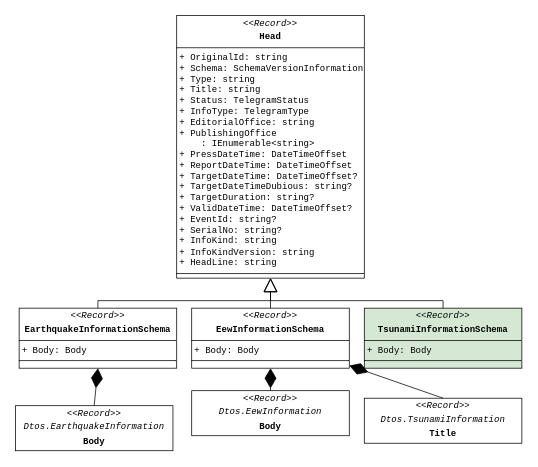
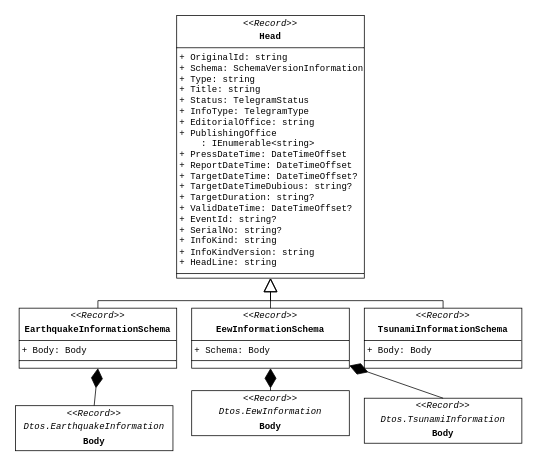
- <mxCell id="5" value="&lt;p style=&quot;margin:0px;margin-top:4px;text-align:center;&quot;&gt;&lt;i&gt;&amp;lt;&amp;lt;Record&amp;gt;&amp;gt;&lt;/i&gt;&lt;/p&gt;&lt;p style=&quot;margin:0px;margin-top:4px;text-align:center;&quot;&gt;&lt;b&gt;EewInformationSchema&lt;/b&gt;&lt;/p&gt;&lt;hr size=&quot;1&quot; style=&quot;border-style:solid;&quot;&gt;&lt;p style=&quot;margin: 0px 0px 0px 4px;&quot;&gt;+ Body: Body&lt;br&gt;&lt;/p&gt;&lt;hr size=&quot;1&quot; style=&quot;border-style:solid;&quot;&gt;&lt;p style=&quot;margin:0px;margin-left:4px;&quot;&gt;&lt;br&gt;&lt;/p&gt;&lt;p style=&quot;margin:0px;margin-left:4px;&quot;&gt;&lt;br&gt;&lt;/p&gt;" style="verticalAlign=top;align=left;overflow=fill;html=1;whiteSpace=wrap;fontFamily=Courier New;" parent="1" vertex="1"><mxGeometry x="255" y="410" width="210" height="80" as="geometry" /></mxCell>
+ <mxCell id="5" value="&lt;p style=&quot;margin:0px;margin-top:4px;text-align:center;&quot;&gt;&lt;i&gt;&amp;lt;&amp;lt;Record&amp;gt;&amp;gt;&lt;/i&gt;&lt;/p&gt;&lt;p style=&quot;margin:0px;margin-top:4px;text-align:center;&quot;&gt;&lt;b&gt;EewInformationSchema&lt;/b&gt;&lt;/p&gt;&lt;hr size=&quot;1&quot; style=&quot;border-style:solid;&quot;&gt;&lt;p style=&quot;margin: 0px 0px 0px 4px;&quot;&gt;+ Schema: Body&lt;br&gt;&lt;/p&gt;&lt;hr size=&quot;1&quot; style=&quot;border-style:solid;&quot;&gt;&lt;p style=&quot;margin:0px;margin-left:4px;&quot;&gt;&lt;br&gt;&lt;/p&gt;&lt;p style=&quot;margin:0px;margin-left:4px;&quot;&gt;&lt;br&gt;&lt;/p&gt;" style="verticalAlign=top;align=left;overflow=fill;html=1;whiteSpace=wrap;fontFamily=Courier New;" parent="1" vertex="1"><mxGeometry x="255" y="410" width="210" height="80" as="geometry" /></mxCell>
- <mxCell id="7" value="&lt;p style=&quot;margin:0px;margin-top:4px;text-align:center;&quot;&gt;&lt;i&gt;&amp;lt;&amp;lt;Record&amp;gt;&amp;gt;&lt;/i&gt;&lt;/p&gt;&lt;p style=&quot;margin:0px;margin-top:4px;text-align:center;&quot;&gt;&lt;b&gt;TsunamiInformationSchema&lt;/b&gt;&lt;/p&gt;&lt;hr size=&quot;1&quot; style=&quot;border-style:solid;&quot;&gt;&lt;p style=&quot;margin: 0px 0px 0px 4px;&quot;&gt;+ Body: Body&lt;br&gt;&lt;/p&gt;&lt;hr size=&quot;1&quot; style=&quot;border-style:solid;&quot;&gt;&lt;p style=&quot;margin:0px;margin-left:4px;&quot;&gt;&lt;br&gt;&lt;/p&gt;&lt;p style=&quot;margin:0px;margin-left:4px;&quot;&gt;&lt;br&gt;&lt;/p&gt;" style="verticalAlign=top;align=left;overflow=fill;html=1;whiteSpace=wrap;fontFamily=Courier New;fillColor=#d5e8d4;" parent="1" vertex="1"><mxGeometry x="485" y="410" width="210" height="80" as="geometry" /></mxCell>
+ <mxCell id="7" value="&lt;p style=&quot;margin:0px;margin-top:4px;text-align:center;&quot;&gt;&lt;i&gt;&amp;lt;&amp;lt;Record&amp;gt;&amp;gt;&lt;/i&gt;&lt;/p&gt;&lt;p style=&quot;margin:0px;margin-top:4px;text-align:center;&quot;&gt;&lt;b&gt;TsunamiInformationSchema&lt;/b&gt;&lt;/p&gt;&lt;hr size=&quot;1&quot; style=&quot;border-style:solid;&quot;&gt;&lt;p style=&quot;margin: 0px 0px 0px 4px;&quot;&gt;+ Body: Body&lt;br&gt;&lt;/p&gt;&lt;hr size=&quot;1&quot; style=&quot;border-style:solid;&quot;&gt;&lt;p style=&quot;margin:0px;margin-left:4px;&quot;&gt;&lt;br&gt;&lt;/p&gt;&lt;p style=&quot;margin:0px;margin-left:4px;&quot;&gt;&lt;br&gt;&lt;/p&gt;" style="verticalAlign=top;align=left;overflow=fill;html=1;whiteSpace=wrap;fontFamily=Courier New;" parent="1" vertex="1"><mxGeometry x="485" y="410" width="210" height="80" as="geometry" /></mxCell>
- <mxCell id="8" value="&lt;p style=&quot;margin:0px;margin-top:4px;text-align:center;&quot;&gt;&lt;i&gt;&amp;lt;&amp;lt;Record&amp;gt;&amp;gt;&lt;/i&gt;&lt;/p&gt;&lt;p style=&quot;margin:0px;margin-top:4px;text-align:center;&quot;&gt;&lt;i&gt;Dtos.TsunamiInformation&lt;/i&gt;&lt;/p&gt;&lt;p style=&quot;margin:0px;margin-top:4px;text-align:center;&quot;&gt;&lt;b&gt;Title&lt;/b&gt;&lt;/p&gt;" style="verticalAlign=top;align=left;overflow=fill;html=1;whiteSpace=wrap;fontFamily=Courier New;" parent="1" vertex="1"><mxGeometry x="485" y="530" width="210" height="60" as="geometry" /></mxCell>
+ <mxCell id="8" value="&lt;p style=&quot;margin:0px;margin-top:4px;text-align:center;&quot;&gt;&lt;i&gt;&amp;lt;&amp;lt;Record&amp;gt;&amp;gt;&lt;/i&gt;&lt;/p&gt;&lt;p style=&quot;margin:0px;margin-top:4px;text-align:center;&quot;&gt;&lt;i&gt;Dtos.TsunamiInformation&lt;/i&gt;&lt;/p&gt;&lt;p style=&quot;margin:0px;margin-top:4px;text-align:center;&quot;&gt;&lt;b&gt;Body&lt;/b&gt;&lt;/p&gt;" style="verticalAlign=top;align=left;overflow=fill;html=1;whiteSpace=wrap;fontFamily=Courier New;" parent="1" vertex="1"><mxGeometry x="485" y="530" width="210" height="60" as="geometry" /></mxCell>
